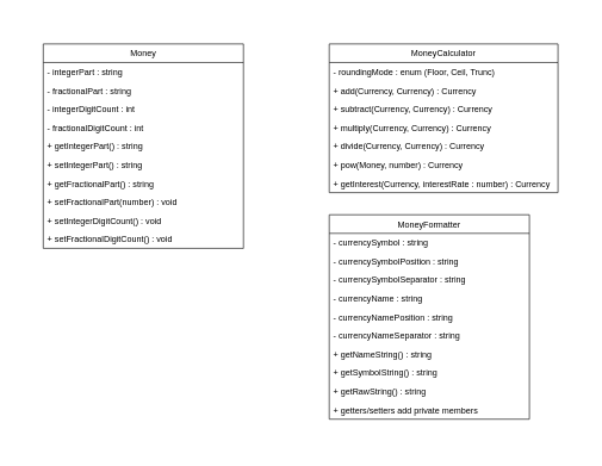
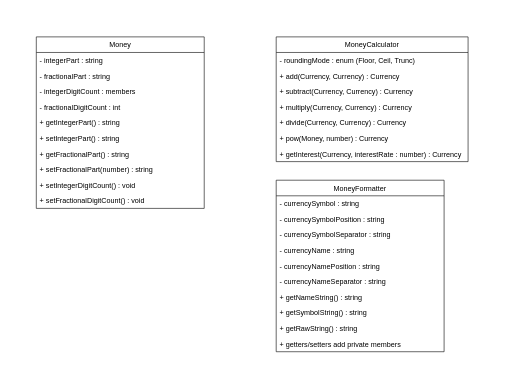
- <mxCell id="6" value="- integerDigitCount : int" style="text;strokeColor=none;fillColor=none;align=left;verticalAlign=top;spacingLeft=4;spacingRight=4;overflow=hidden;rotatable=0;points=[[0,0.5],[1,0.5]];portConstraint=eastwest;" vertex="1" parent="3"><mxGeometry y="78" width="280" height="26" as="geometry" /></mxCell>
+ <mxCell id="6" value="- integerDigitCount : members" style="text;strokeColor=none;fillColor=none;align=left;verticalAlign=top;spacingLeft=4;spacingRight=4;overflow=hidden;rotatable=0;points=[[0,0.5],[1,0.5]];portConstraint=eastwest;" vertex="1" parent="3"><mxGeometry y="78" width="280" height="26" as="geometry" /></mxCell>
- <mxCell id="11" value="+ setFractionalPart(number) : void" style="text;strokeColor=none;fillColor=none;align=left;verticalAlign=top;spacingLeft=4;spacingRight=4;overflow=hidden;rotatable=0;points=[[0,0.5],[1,0.5]];portConstraint=eastwest;" vertex="1" parent="3"><mxGeometry y="208" width="280" height="26" as="geometry" /></mxCell>
+ <mxCell id="11" value="+ setFractionalPart(number) : string" style="text;strokeColor=none;fillColor=none;align=left;verticalAlign=top;spacingLeft=4;spacingRight=4;overflow=hidden;rotatable=0;points=[[0,0.5],[1,0.5]];portConstraint=eastwest;" vertex="1" parent="3"><mxGeometry y="208" width="280" height="26" as="geometry" /></mxCell>
